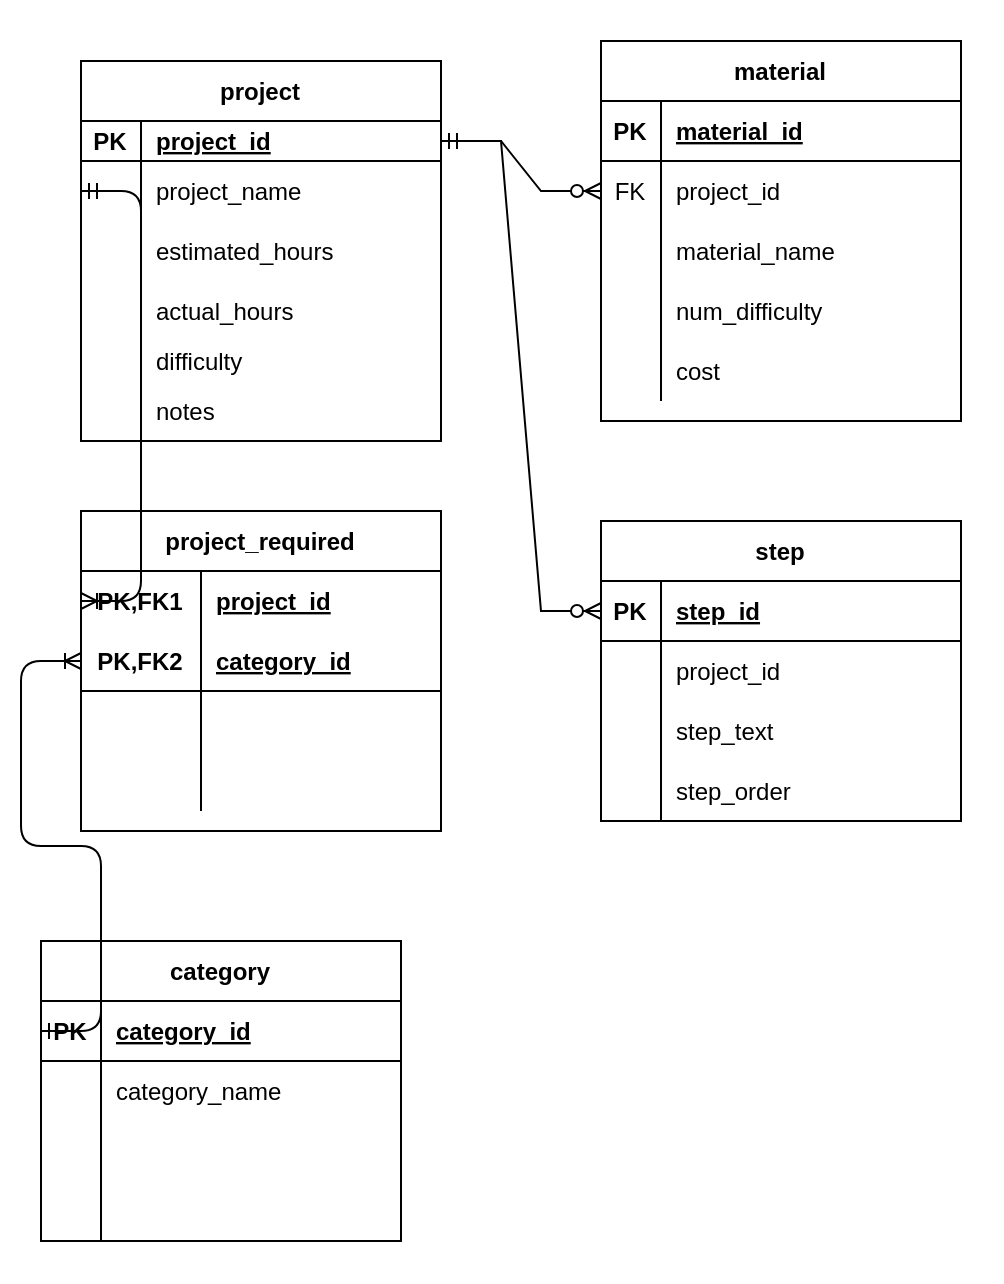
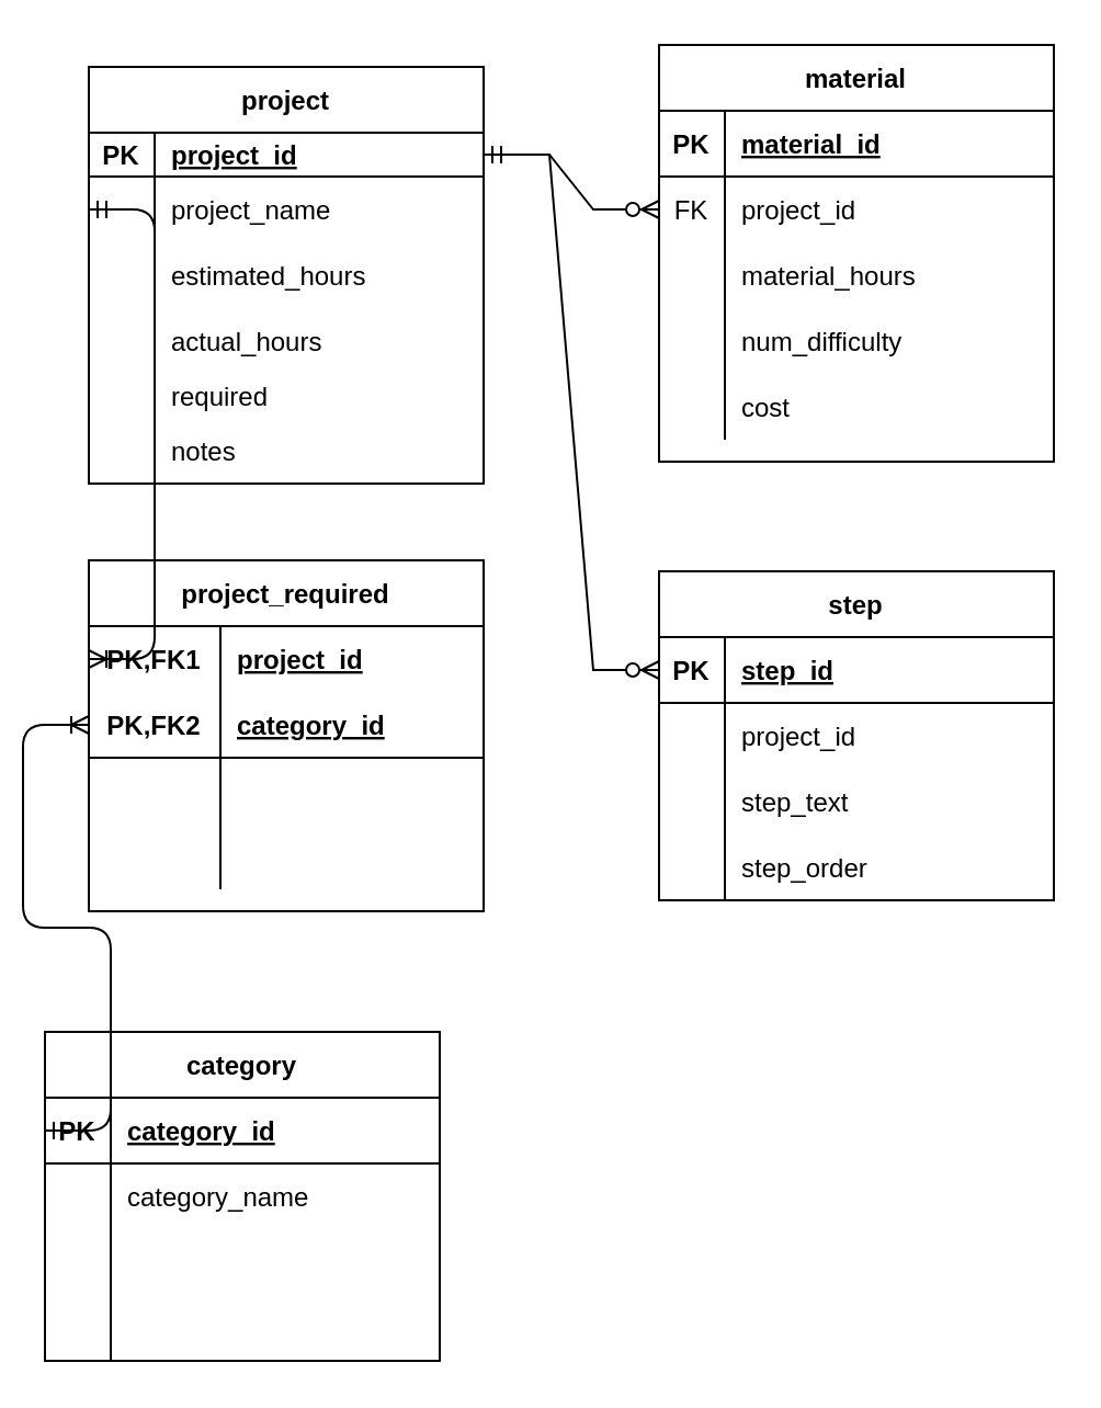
- <mxCell id="56" value="material_name" style="shape=partialRectangle;connectable=0;fillColor=none;top=0;left=0;bottom=0;right=0;align=left;spacingLeft=6;overflow=hidden;" vertex="1" parent="54"><mxGeometry x="30" width="150" height="30" as="geometry"><mxRectangle width="150" height="30" as="alternateBounds" /></mxGeometry></mxCell>
+ <mxCell id="56" value="material_hours" style="shape=partialRectangle;connectable=0;fillColor=none;top=0;left=0;bottom=0;right=0;align=left;spacingLeft=6;overflow=hidden;" vertex="1" parent="54"><mxGeometry x="30" width="150" height="30" as="geometry"><mxRectangle width="150" height="30" as="alternateBounds" /></mxGeometry></mxCell>
- <mxCell id="17" value="difficulty" style="shape=partialRectangle;connectable=0;fillColor=none;top=0;left=0;bottom=0;right=0;align=left;spacingLeft=6;overflow=hidden;" vertex="1" parent="15"><mxGeometry x="30" width="150" height="20" as="geometry"><mxRectangle width="150" height="20" as="alternateBounds" /></mxGeometry></mxCell>
+ <mxCell id="17" value="required" style="shape=partialRectangle;connectable=0;fillColor=none;top=0;left=0;bottom=0;right=0;align=left;spacingLeft=6;overflow=hidden;" vertex="1" parent="15"><mxGeometry x="30" width="150" height="20" as="geometry"><mxRectangle width="150" height="20" as="alternateBounds" /></mxGeometry></mxCell>
